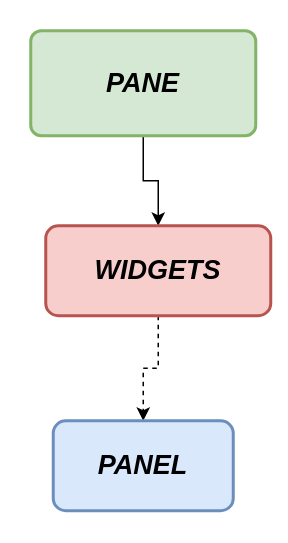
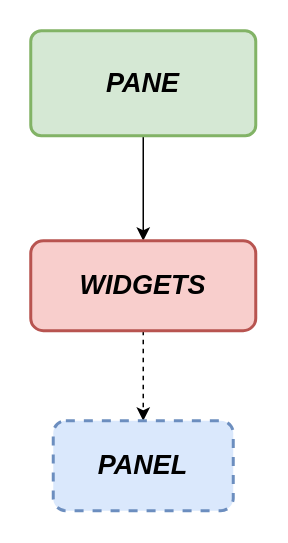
- <mxCell id="5" value="&lt;b&gt;&lt;i&gt;&lt;font style=&quot;font-size: 18px&quot;&gt;WIDGETS&lt;/font&gt;&lt;/i&gt;&lt;/b&gt;" style="rounded=1;whiteSpace=wrap;html=1;arcSize=14;strokeWidth=2;fillColor=#f8cecc;strokeColor=#b85450;" vertex="1" parent="1"><mxGeometry x="30" y="150" width="150" height="60" as="geometry" /></mxCell>
+ <mxCell id="5" value="&lt;b&gt;&lt;i&gt;&lt;font style=&quot;font-size: 18px&quot;&gt;WIDGETS&lt;/font&gt;&lt;/i&gt;&lt;/b&gt;" style="rounded=1;whiteSpace=wrap;html=1;arcSize=14;strokeWidth=2;fillColor=#f8cecc;strokeColor=#b85450;" vertex="1" parent="1"><mxGeometry x="20" y="160" width="150" height="60" as="geometry" /></mxCell>
- <mxCell id="6" value="&lt;font style=&quot;font-size: 18px&quot;&gt;&lt;b&gt;&lt;i&gt;PANEL&lt;/i&gt;&lt;/b&gt;&lt;/font&gt;" style="rounded=1;whiteSpace=wrap;html=1;arcSize=14;strokeWidth=2;fillColor=#dae8fc;strokeColor=#6c8ebf;" vertex="1" parent="1"><mxGeometry x="35" y="280" width="120" height="60" as="geometry" /></mxCell>
+ <mxCell id="6" value="&lt;font style=&quot;font-size: 18px&quot;&gt;&lt;b&gt;&lt;i&gt;PANEL&lt;/i&gt;&lt;/b&gt;&lt;/font&gt;" style="rounded=1;whiteSpace=wrap;html=1;arcSize=14;strokeWidth=2;fillColor=#dae8fc;strokeColor=#6c8ebf;dashed=1;" vertex="1" parent="1"><mxGeometry x="35" y="280" width="120" height="60" as="geometry" /></mxCell>
